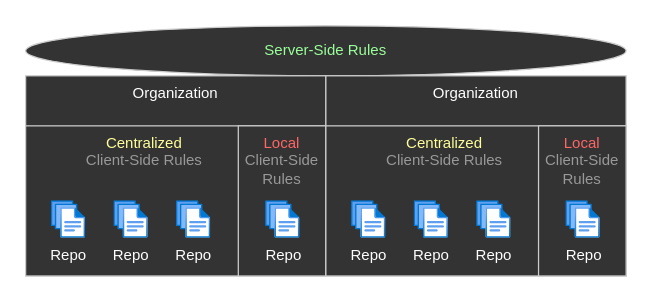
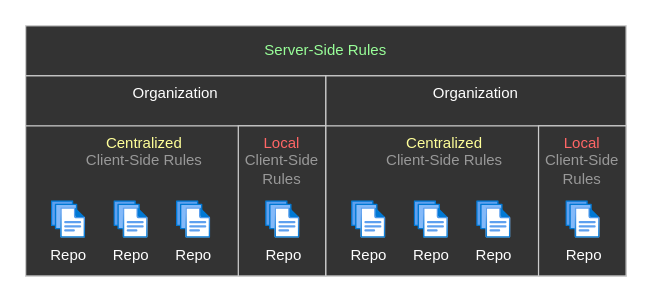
- <mxCell id="2" value="&lt;font color=&quot;#99ff99&quot;&gt;Server-Side Rules&lt;/font&gt;" style="ellipse;whiteSpace=wrap;html=1;fillColor=#333333;fontColor=#FFFFFF;strokeColor=#CCCCCC;" vertex="1" parent="1"><mxGeometry x="20" y="20" width="480" height="40" as="geometry" /></mxCell>
+ <mxCell id="2" value="&lt;font color=&quot;#99ff99&quot;&gt;Server-Side Rules&lt;/font&gt;" style="rounded=0;whiteSpace=wrap;html=1;fillColor=#333333;fontColor=#FFFFFF;strokeColor=#CCCCCC;" vertex="1" parent="1"><mxGeometry x="20" y="20" width="480" height="40" as="geometry" /></mxCell>
